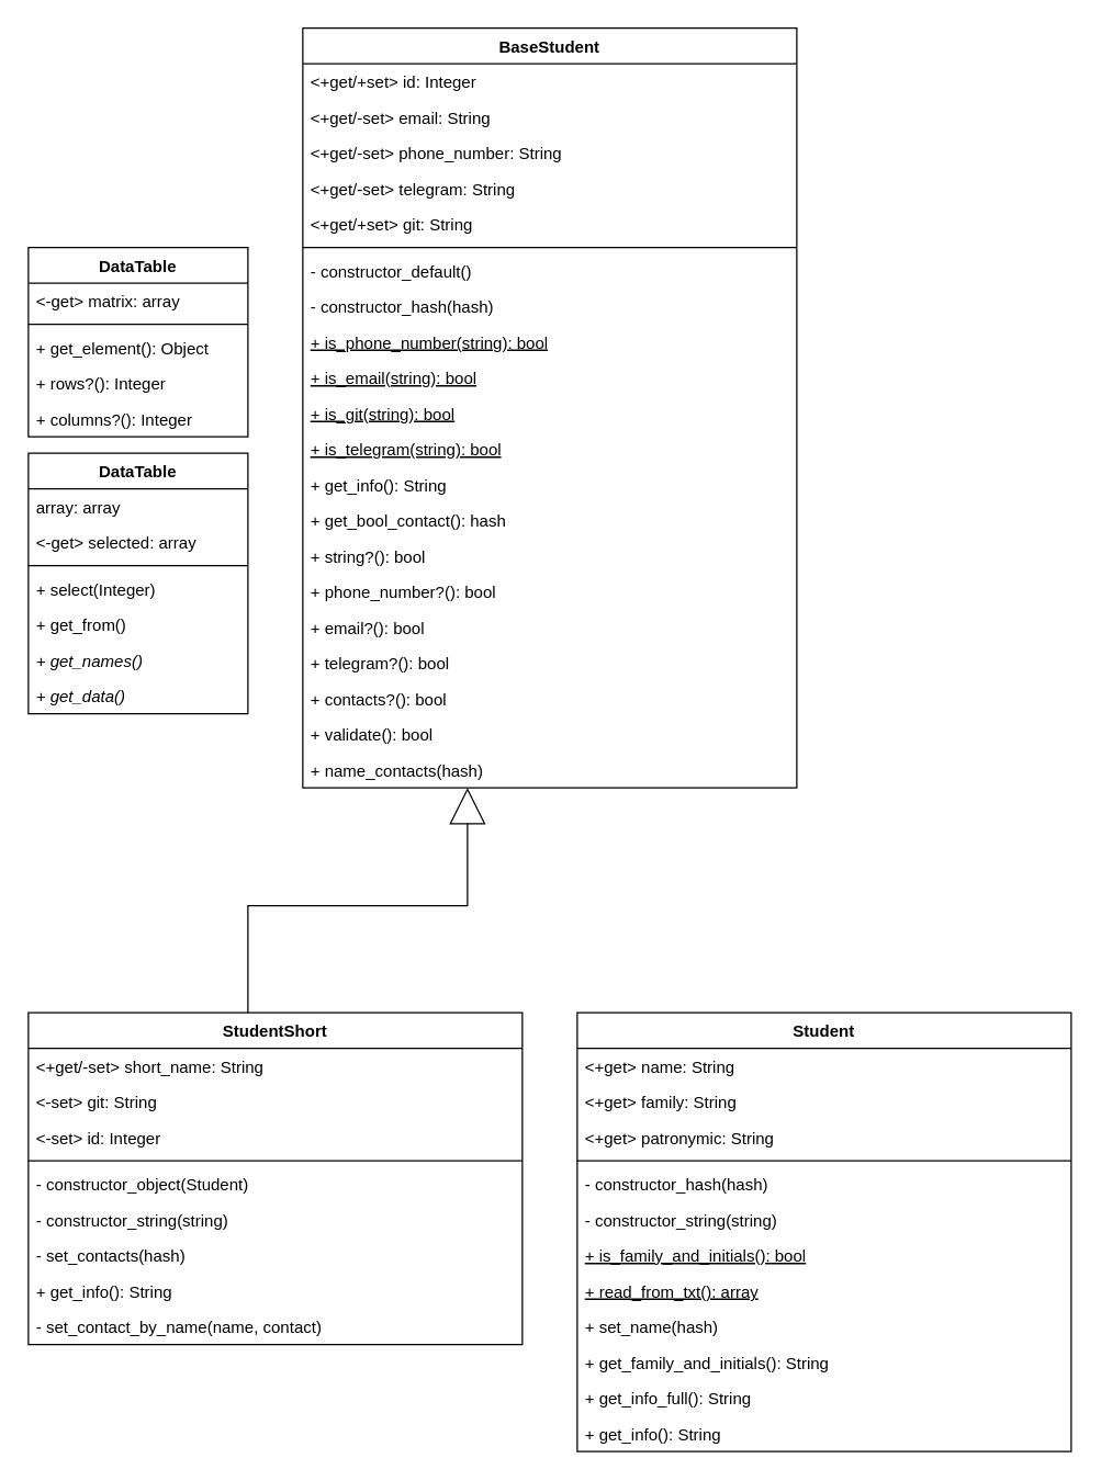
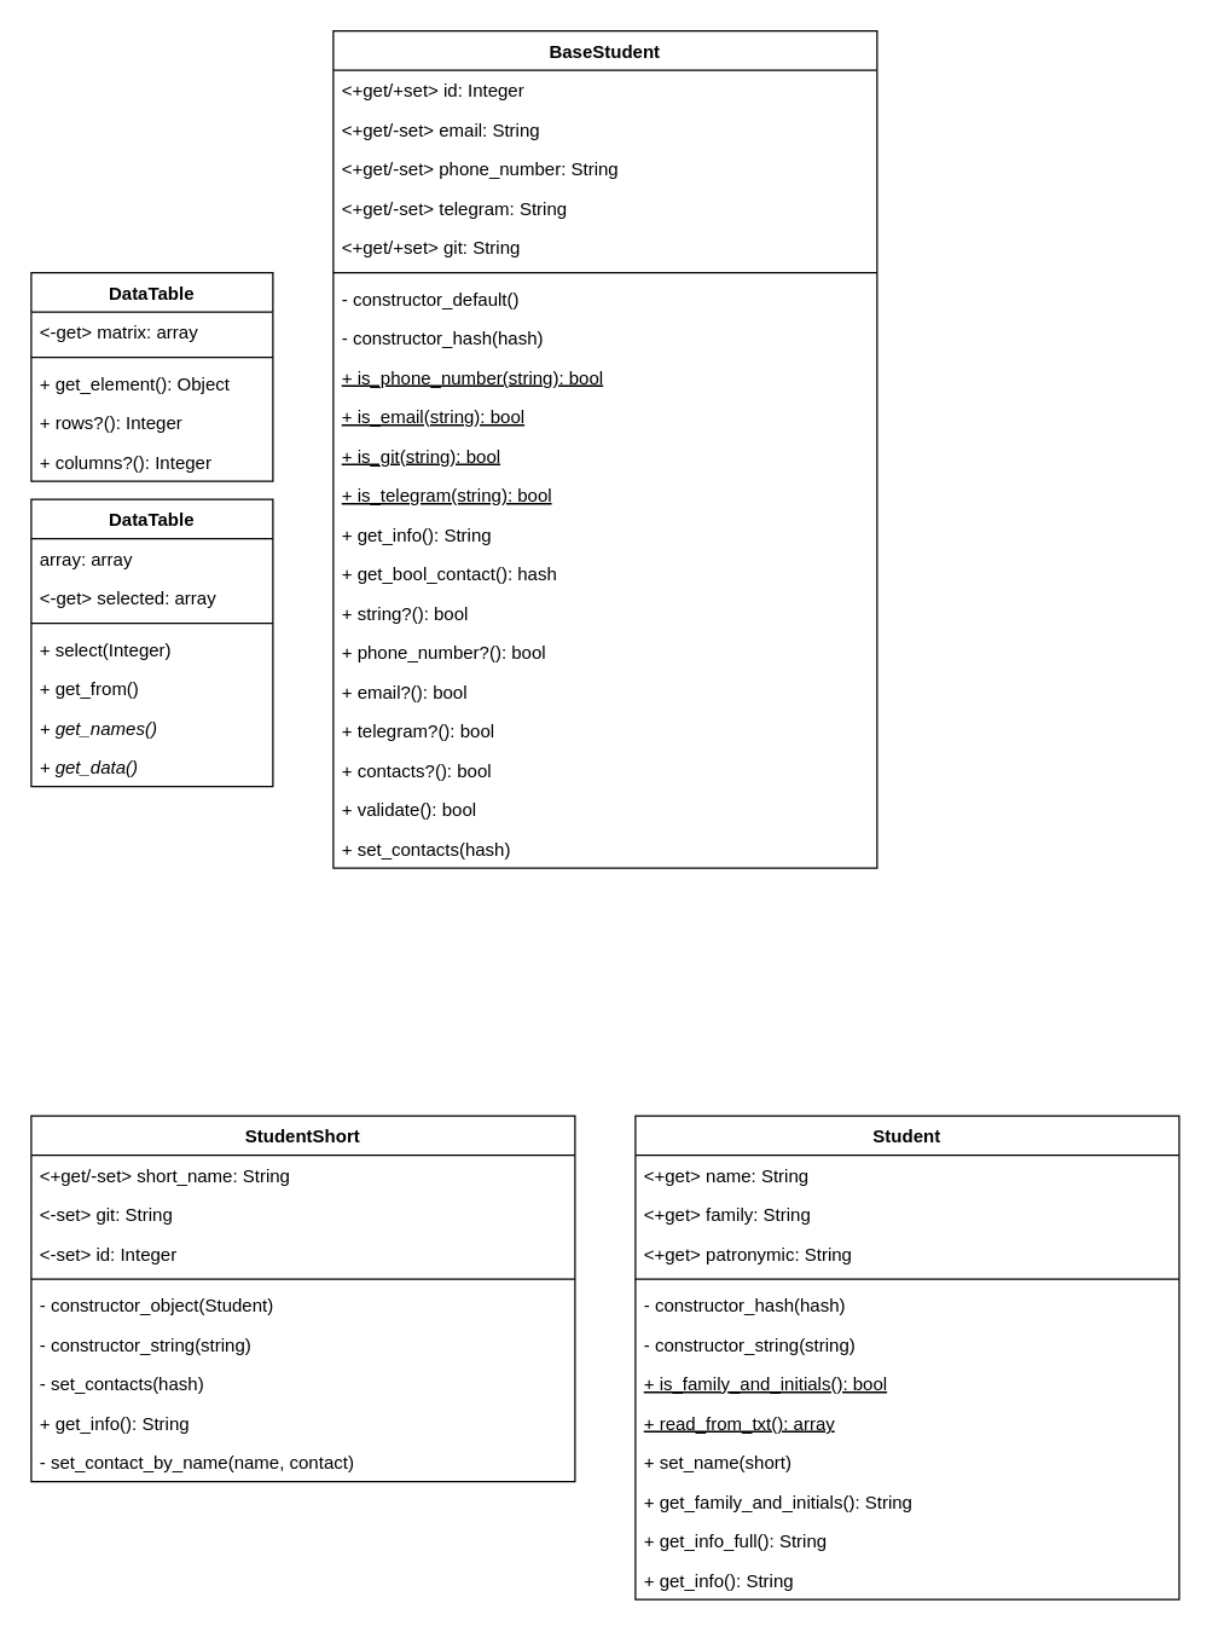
- <mxCell id="36" value="+ name_contacts(hash)" style="text;strokeColor=none;fillColor=none;align=left;verticalAlign=top;spacingLeft=4;spacingRight=4;overflow=hidden;rotatable=0;points=[[0,0.5],[1,0.5]];portConstraint=eastwest;fontStyle=0" vertex="1" parent="15"><mxGeometry y="528" width="360" height="26" as="geometry" /></mxCell>
+ <mxCell id="36" value="+ set_contacts(hash)" style="text;strokeColor=none;fillColor=none;align=left;verticalAlign=top;spacingLeft=4;spacingRight=4;overflow=hidden;rotatable=0;points=[[0,0.5],[1,0.5]];portConstraint=eastwest;fontStyle=0" vertex="1" parent="15"><mxGeometry y="528" width="360" height="26" as="geometry" /></mxCell>
- <mxCell id="47" value="" style="endArrow=block;html=1;rounded=0;endFill=0;jumpSize=6;endSize=24;edgeStyle=orthogonalEdgeStyle;" edge="1" parent="1" source="37" target="15"><mxGeometry width="50" height="50" relative="1" as="geometry"><mxPoint x="10" y="786" as="sourcePoint" /><mxPoint x="10" y="510" as="targetPoint" /><Array as="points"><mxPoint x="180" y="660" /><mxPoint x="340" y="660" /></Array></mxGeometry></mxCell>
- <mxCell id="11" value="+ set_name(hash)" style="text;strokeColor=none;fillColor=none;align=left;verticalAlign=top;spacingLeft=4;spacingRight=4;overflow=hidden;rotatable=0;points=[[0,0.5],[1,0.5]];portConstraint=eastwest;fontStyle=0" parent="2" vertex="1"><mxGeometry y="216" width="360" height="26" as="geometry" /></mxCell>
+ <mxCell id="11" value="+ set_name(short)" style="text;strokeColor=none;fillColor=none;align=left;verticalAlign=top;spacingLeft=4;spacingRight=4;overflow=hidden;rotatable=0;points=[[0,0.5],[1,0.5]];portConstraint=eastwest;fontStyle=0" parent="2" vertex="1"><mxGeometry y="216" width="360" height="26" as="geometry" /></mxCell>
